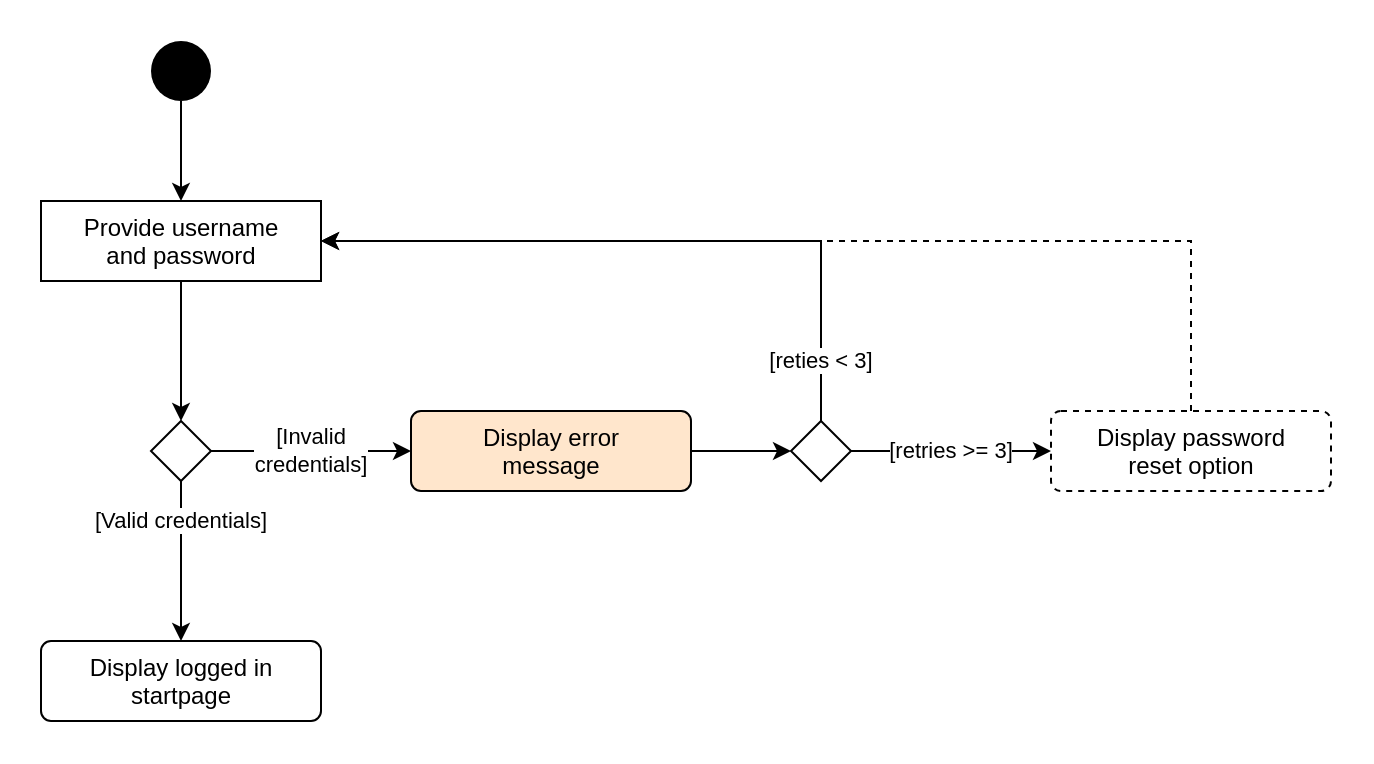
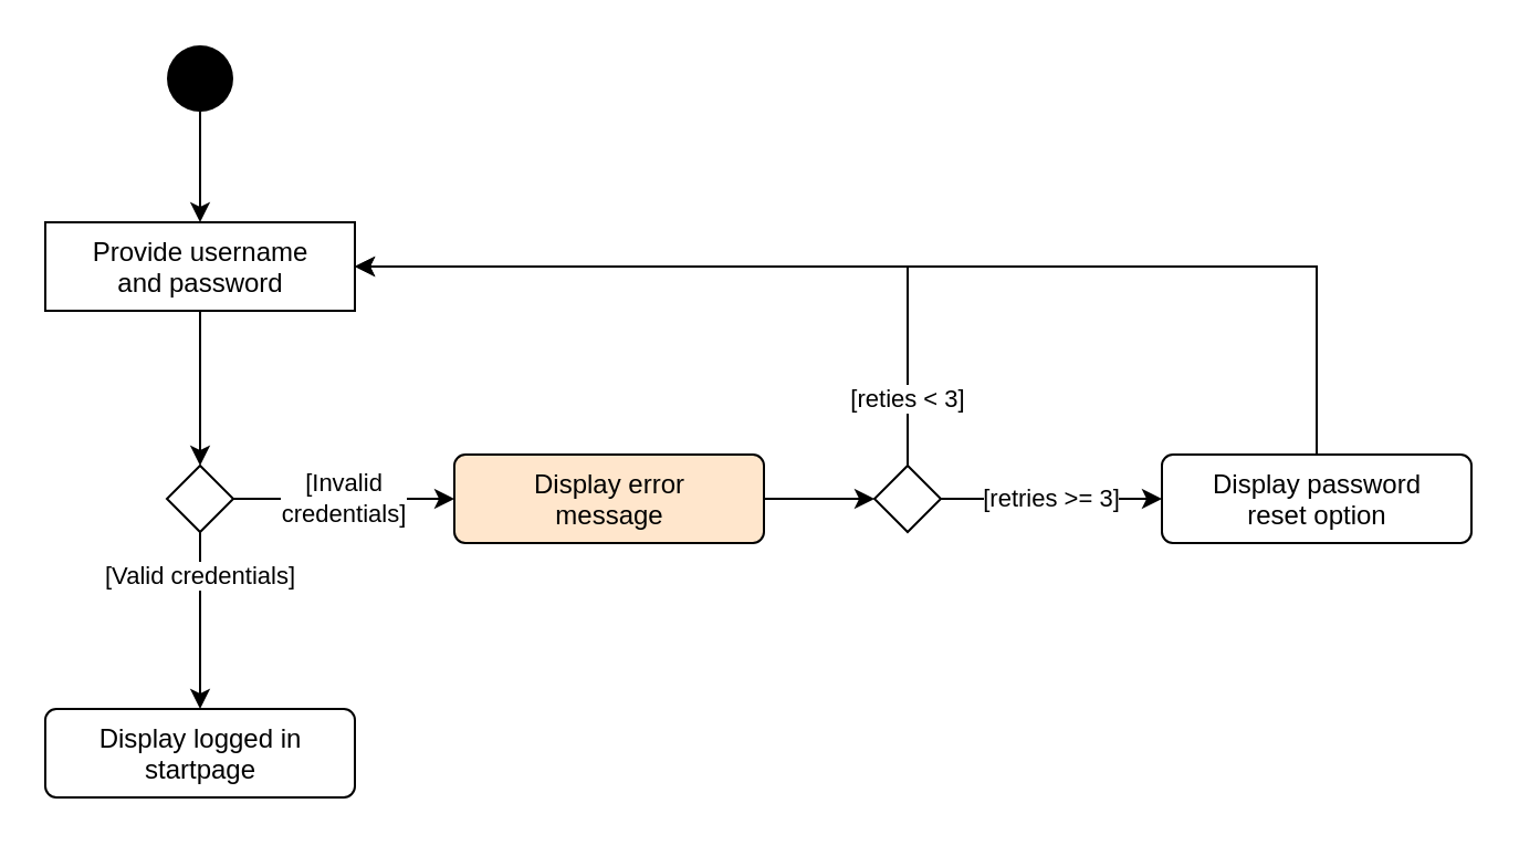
- <mxCell id="15" style="edgeStyle=orthogonalEdgeStyle;rounded=0;orthogonalLoop=1;jettySize=auto;html=1;exitX=0.5;exitY=0;exitDx=0;exitDy=0;dashed=1;" edge="1" parent="1" source="16" target="5"><mxGeometry relative="1" as="geometry"><Array as="points"><mxPoint x="595" y="120" /></Array></mxGeometry></mxCell>
+ <mxCell id="15" style="edgeStyle=orthogonalEdgeStyle;rounded=0;orthogonalLoop=1;jettySize=auto;html=1;exitX=0.5;exitY=0;exitDx=0;exitDy=0;" edge="1" parent="1" source="16" target="5"><mxGeometry relative="1" as="geometry"><Array as="points"><mxPoint x="595" y="120" /></Array></mxGeometry></mxCell>
- <mxCell id="16" value="Display password&lt;br&gt;reset option" style="html=1;align=center;verticalAlign=top;rounded=1;absoluteArcSize=1;arcSize=10;dashed=1;" vertex="1" parent="1"><mxGeometry x="525" y="205" width="140" height="40" as="geometry" /></mxCell>
+ <mxCell id="16" value="Display password&lt;br&gt;reset option" style="html=1;align=center;verticalAlign=top;rounded=1;absoluteArcSize=1;arcSize=10;dashed=0;" vertex="1" parent="1"><mxGeometry x="525" y="205" width="140" height="40" as="geometry" /></mxCell>
